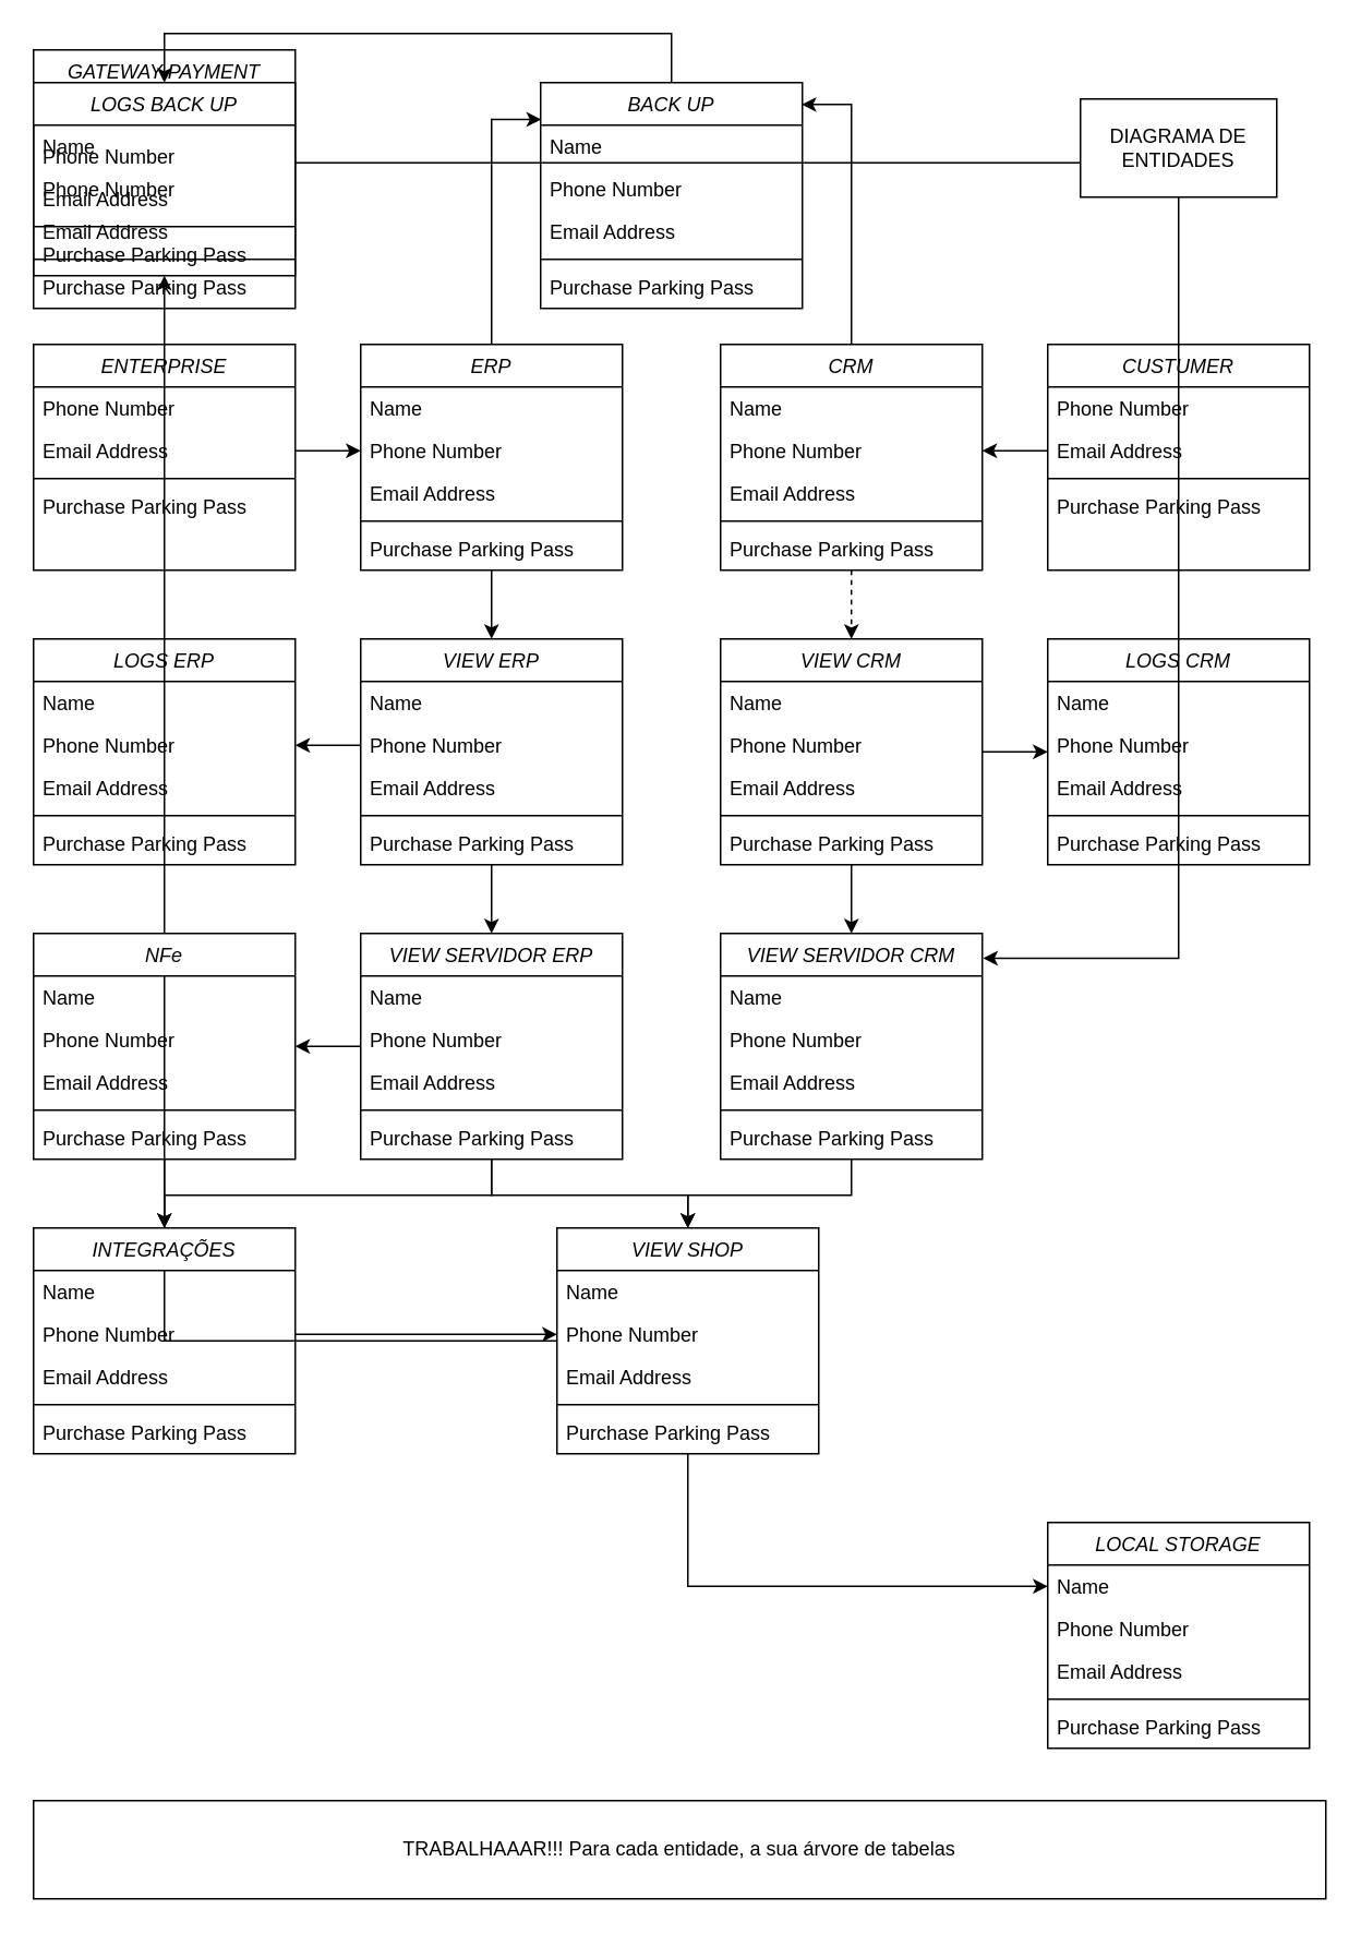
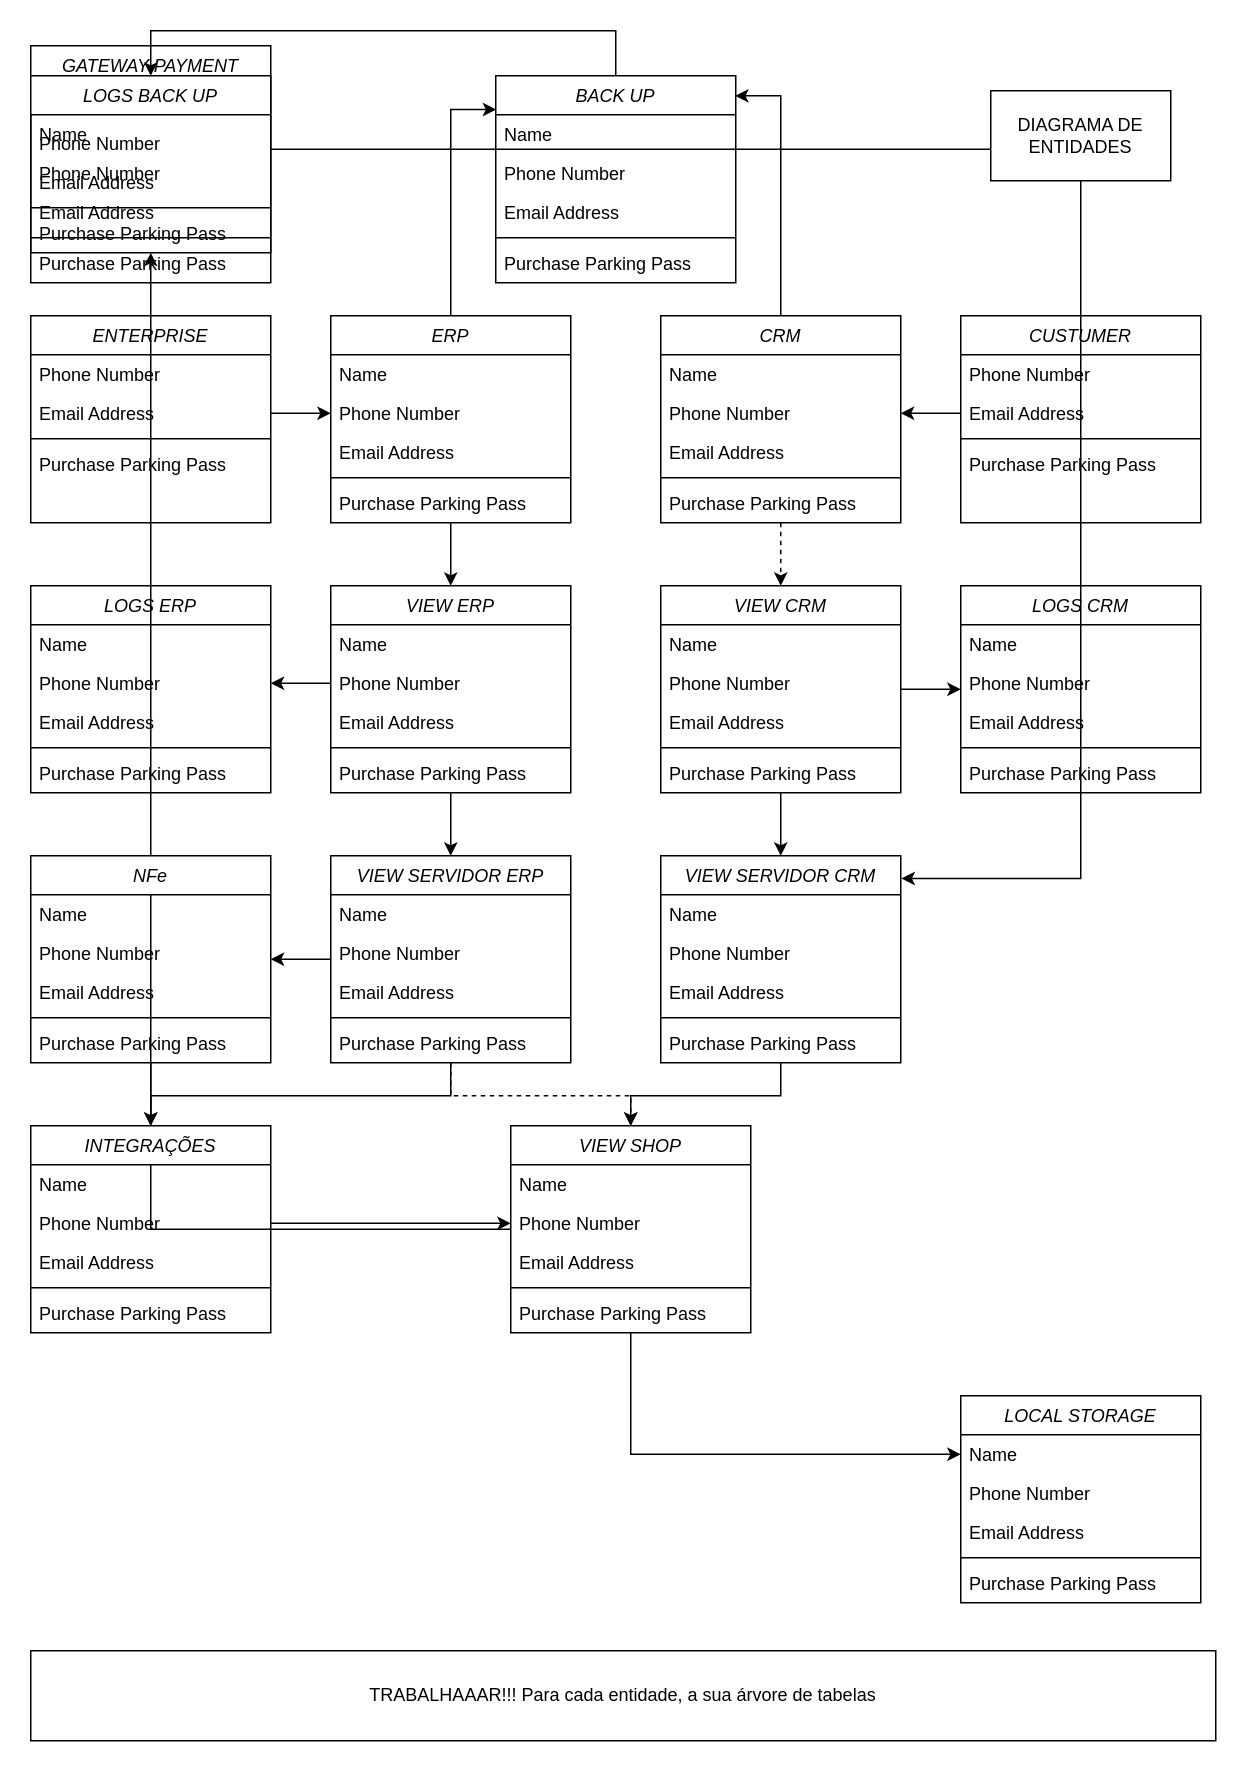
- <mxCell id="54" style="edgeStyle=orthogonalEdgeStyle;rounded=0;orthogonalLoop=1;jettySize=auto;html=1;entryX=0.5;entryY=0;entryDx=0;entryDy=0;" edge="1" parent="1" source="64" target="86"><mxGeometry relative="1" as="geometry"><Array as="points"><mxPoint x="300" y="730" /><mxPoint x="420" y="730" /></Array></mxGeometry></mxCell>
+ <mxCell id="54" style="edgeStyle=orthogonalEdgeStyle;rounded=0;orthogonalLoop=1;jettySize=auto;html=1;entryX=0.5;entryY=0;entryDx=0;entryDy=0;dashed=1;" edge="1" parent="1" source="64" target="86"><mxGeometry relative="1" as="geometry"><Array as="points"><mxPoint x="300" y="730" /><mxPoint x="420" y="730" /></Array></mxGeometry></mxCell>
